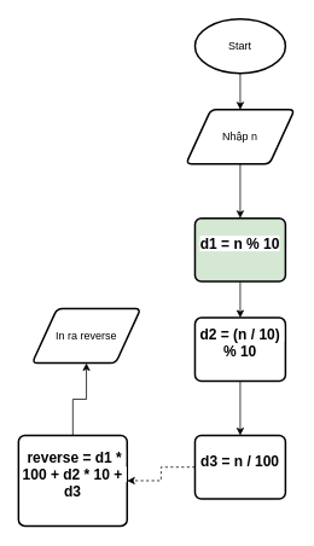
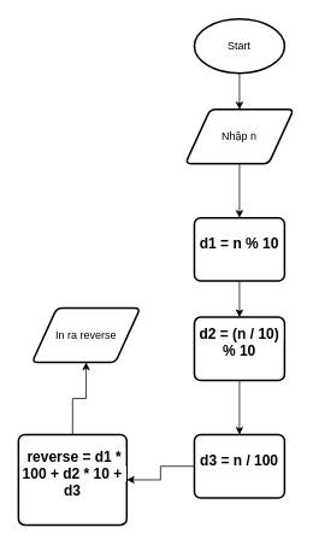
- <mxCell id="7" value="&#10;&lt;strong style=&quot;box-sizing: border-box; margin: 0px; padding: 0px; font-weight: bolder; color: rgb(0, 0, 0); font-family: Arial, sans-serif; font-size: 16px; font-style: normal; font-variant-ligatures: normal; font-variant-caps: normal; letter-spacing: normal; orphans: 2; text-align: start; text-indent: 0px; text-transform: none; widows: 2; word-spacing: 0px; -webkit-text-stroke-width: 0px; white-space: pre-wrap; background-color: rgb(255, 255, 255); text-decoration-thickness: initial; text-decoration-style: initial; text-decoration-color: initial;&quot;&gt;d1 = n % 10&lt;/strong&gt;&#10;&#10;" style="rounded=1;whiteSpace=wrap;html=1;absoluteArcSize=1;arcSize=14;strokeWidth=2;fillColor=#d5e8d4;" vertex="1" parent="1"><mxGeometry x="215" y="240" width="100" height="70" as="geometry" /></mxCell>
+ <mxCell id="7" value="&#10;&lt;strong style=&quot;box-sizing: border-box; margin: 0px; padding: 0px; font-weight: bolder; color: rgb(0, 0, 0); font-family: Arial, sans-serif; font-size: 16px; font-style: normal; font-variant-ligatures: normal; font-variant-caps: normal; letter-spacing: normal; orphans: 2; text-align: start; text-indent: 0px; text-transform: none; widows: 2; word-spacing: 0px; -webkit-text-stroke-width: 0px; white-space: pre-wrap; background-color: rgb(255, 255, 255); text-decoration-thickness: initial; text-decoration-style: initial; text-decoration-color: initial;&quot;&gt;d1 = n % 10&lt;/strong&gt;&#10;&#10;" style="rounded=1;whiteSpace=wrap;html=1;absoluteArcSize=1;arcSize=14;strokeWidth=2;" vertex="1" parent="1"><mxGeometry x="215" y="240" width="100" height="70" as="geometry" /></mxCell>
- <mxCell id="10" value="" style="edgeStyle=orthogonalEdgeStyle;rounded=0;orthogonalLoop=1;jettySize=auto;html=1;dashed=1;" edge="1" parent="1" source="11" target="13"><mxGeometry relative="1" as="geometry" /></mxCell>
+ <mxCell id="10" value="" style="edgeStyle=orthogonalEdgeStyle;rounded=0;orthogonalLoop=1;jettySize=auto;html=1;" edge="1" parent="1" source="11" target="13"><mxGeometry relative="1" as="geometry" /></mxCell>
